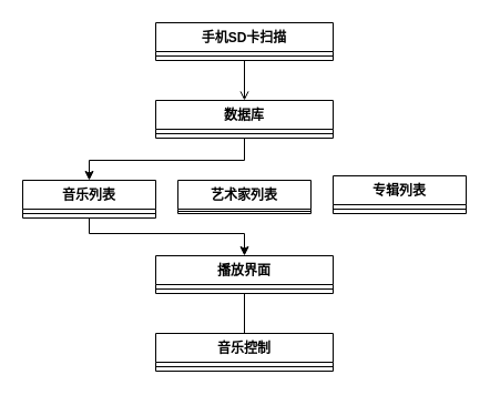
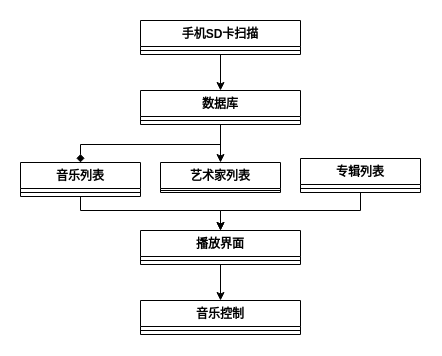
- <mxCell id="2" style="edgeStyle=orthogonalEdgeStyle;rounded=0;orthogonalLoop=1;jettySize=auto;html=1;exitX=0.5;exitY=1;exitDx=0;exitDy=0;entryX=0.5;entryY=0;entryDx=0;entryDy=0;endArrow=open;" edge="1" parent="1" source="3" target="7"><mxGeometry relative="1" as="geometry" /></mxCell>
+ <mxCell id="2" style="edgeStyle=orthogonalEdgeStyle;rounded=0;orthogonalLoop=1;jettySize=auto;html=1;exitX=0.5;exitY=1;exitDx=0;exitDy=0;entryX=0.5;entryY=0;entryDx=0;entryDy=0;" edge="1" parent="1" source="3" target="7"><mxGeometry relative="1" as="geometry" /></mxCell>
+ <mxCell id="5" style="edgeStyle=orthogonalEdgeStyle;rounded=0;orthogonalLoop=1;jettySize=auto;html=1;exitX=0.5;exitY=1;exitDx=0;exitDy=0;entryX=0.5;entryY=0;entryDx=0;entryDy=0;" edge="1" parent="1" source="7" target="12"><mxGeometry relative="1" as="geometry" /></mxCell>
- <mxCell id="6" style="edgeStyle=orthogonalEdgeStyle;rounded=0;orthogonalLoop=1;jettySize=auto;html=1;exitX=0.5;exitY=1;exitDx=0;exitDy=0;entryX=0.5;entryY=0;entryDx=0;entryDy=0;" edge="1" parent="1" source="7" target="10"><mxGeometry relative="1" as="geometry"><Array as="points"><mxPoint x="220" y="144" /><mxPoint x="80" y="144" /></Array></mxGeometry></mxCell>
+ <mxCell id="6" style="edgeStyle=orthogonalEdgeStyle;rounded=0;orthogonalLoop=1;jettySize=auto;html=1;exitX=0.5;exitY=1;exitDx=0;exitDy=0;entryX=0.5;entryY=0;entryDx=0;entryDy=0;endArrow=diamond;" edge="1" parent="1" source="7" target="10"><mxGeometry relative="1" as="geometry"><Array as="points"><mxPoint x="220" y="144" /><mxPoint x="80" y="144" /></Array></mxGeometry></mxCell>
+ <mxCell id="14" style="edgeStyle=orthogonalEdgeStyle;rounded=0;orthogonalLoop=1;jettySize=auto;html=1;exitX=0.5;exitY=1;exitDx=0;exitDy=0;entryX=0.5;entryY=0;entryDx=0;entryDy=0;" edge="1" parent="1" source="15" target="18"><mxGeometry relative="1" as="geometry"><Array as="points"><mxPoint x="360" y="210" /><mxPoint x="220" y="210" /></Array></mxGeometry></mxCell>
- <mxCell id="17" style="edgeStyle=orthogonalEdgeStyle;rounded=0;orthogonalLoop=1;jettySize=auto;html=1;exitX=0.5;exitY=1;exitDx=0;exitDy=0;entryX=0.5;entryY=0;entryDx=0;entryDy=0;endArrow=none;" edge="1" parent="1" source="18" target="20"><mxGeometry relative="1" as="geometry" /></mxCell>
+ <mxCell id="17" style="edgeStyle=orthogonalEdgeStyle;rounded=0;orthogonalLoop=1;jettySize=auto;html=1;exitX=0.5;exitY=1;exitDx=0;exitDy=0;entryX=0.5;entryY=0;entryDx=0;entryDy=0;" edge="1" parent="1" source="18" target="20"><mxGeometry relative="1" as="geometry" /></mxCell>
